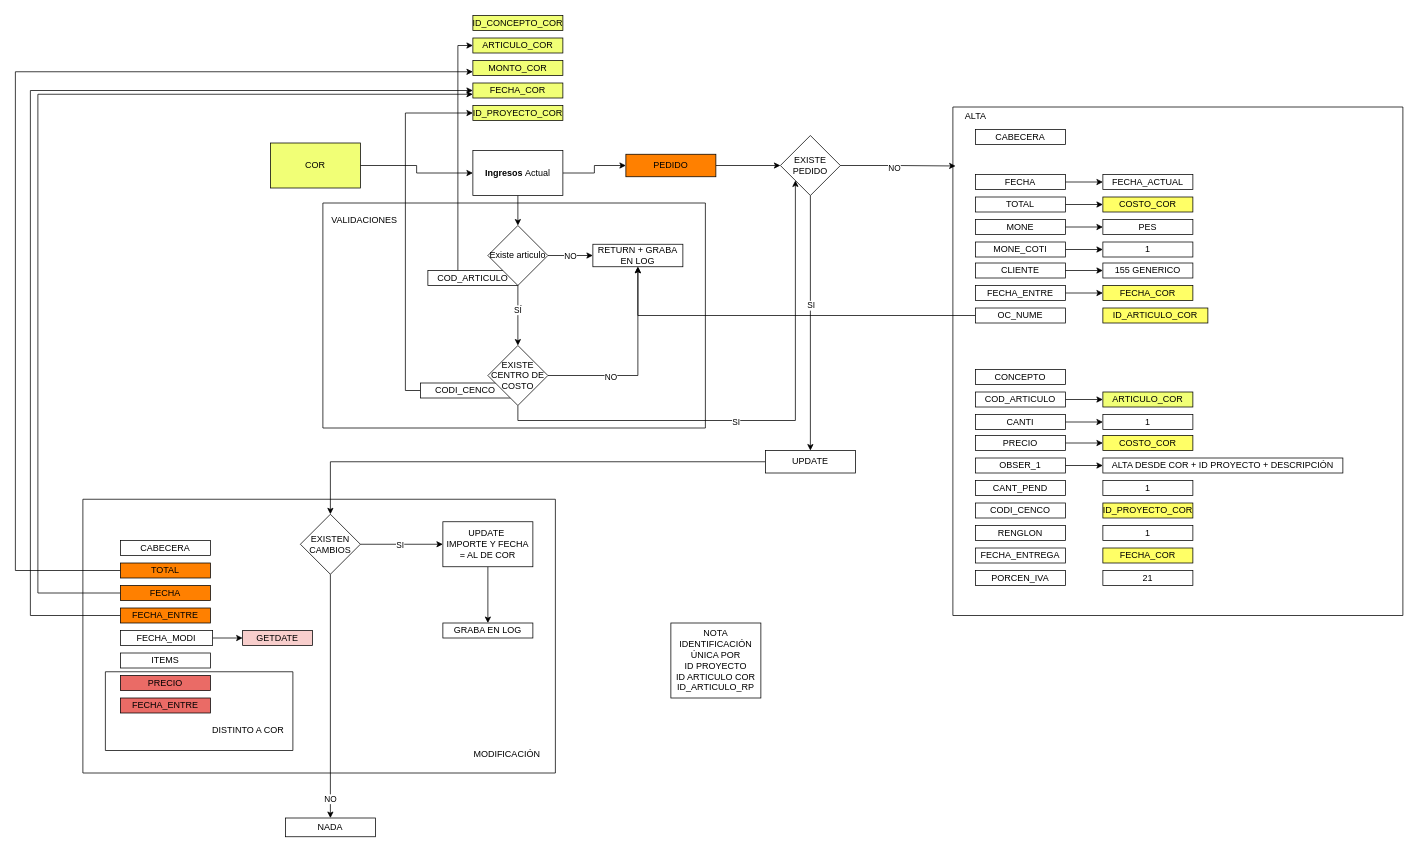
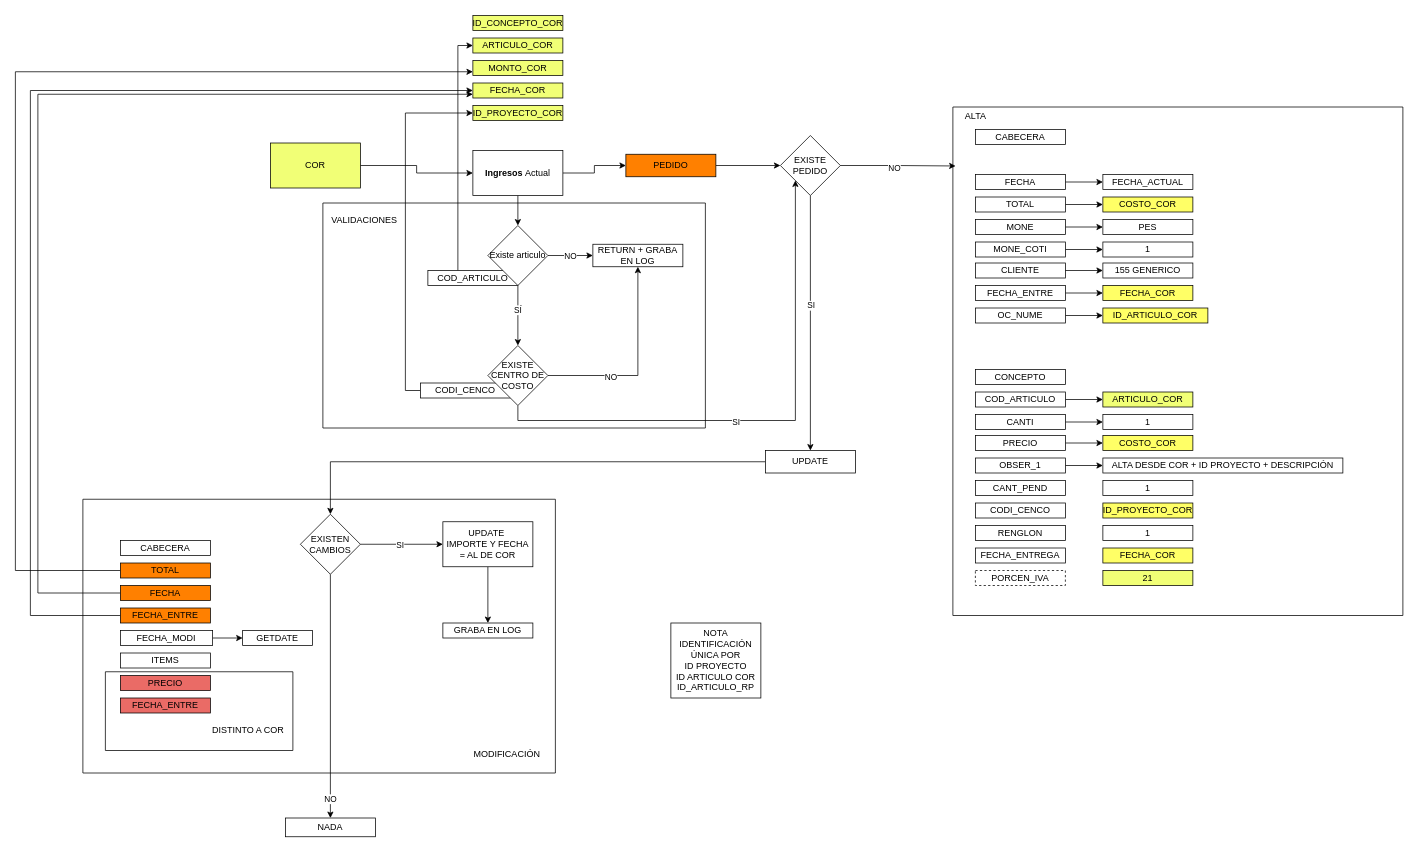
- <mxCell id="83" style="edgeStyle=orthogonalEdgeStyle;rounded=0;orthogonalLoop=1;jettySize=auto;html=1;" edge="1" parent="75" source="84" target="19"><mxGeometry relative="1" as="geometry" /></mxCell>
+ <mxCell id="83" style="edgeStyle=orthogonalEdgeStyle;rounded=0;orthogonalLoop=1;jettySize=auto;html=1;entryX=0;entryY=0.5;entryDx=0;entryDy=0;" edge="1" parent="75" source="84" target="85"><mxGeometry relative="1" as="geometry" /></mxCell>
- <mxCell id="101" value="PORCEN_IVA" style="rounded=0;whiteSpace=wrap;html=1;" vertex="1" parent="75"><mxGeometry x="30" y="618" width="120" height="20" as="geometry" /></mxCell>
+ <mxCell id="101" value="PORCEN_IVA" style="rounded=0;whiteSpace=wrap;html=1;dashed=1;" vertex="1" parent="75"><mxGeometry x="30" y="618" width="120" height="20" as="geometry" /></mxCell>
- <mxCell id="107" value="21" style="rounded=0;whiteSpace=wrap;html=1;fillColor=#FFFFFF;" vertex="1" parent="75"><mxGeometry x="200" y="618" width="120" height="20" as="geometry" /></mxCell>
+ <mxCell id="107" value="21" style="rounded=0;whiteSpace=wrap;html=1;fillColor=#f1ff76;" vertex="1" parent="75"><mxGeometry x="200" y="618" width="120" height="20" as="geometry" /></mxCell>
- <mxCell id="60" value="GETDATE" style="whiteSpace=wrap;html=1;rounded=0;fillColor=#f8cecc;" vertex="1" parent="1"><mxGeometry x="323" y="840" width="93" height="20" as="geometry" /></mxCell>
+ <mxCell id="60" value="GETDATE" style="whiteSpace=wrap;html=1;rounded=0;" vertex="1" parent="1"><mxGeometry x="323" y="840" width="93" height="20" as="geometry" /></mxCell>
